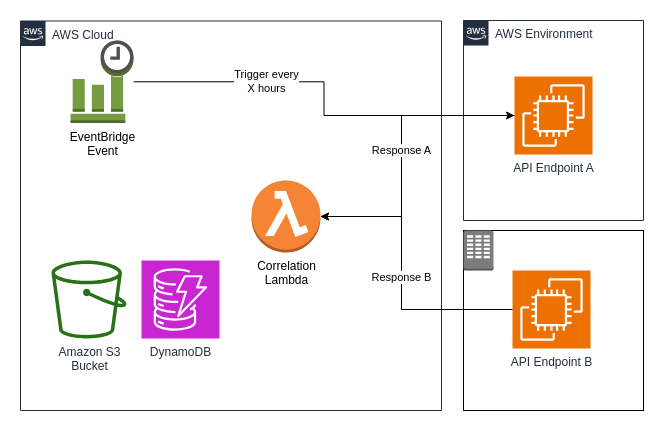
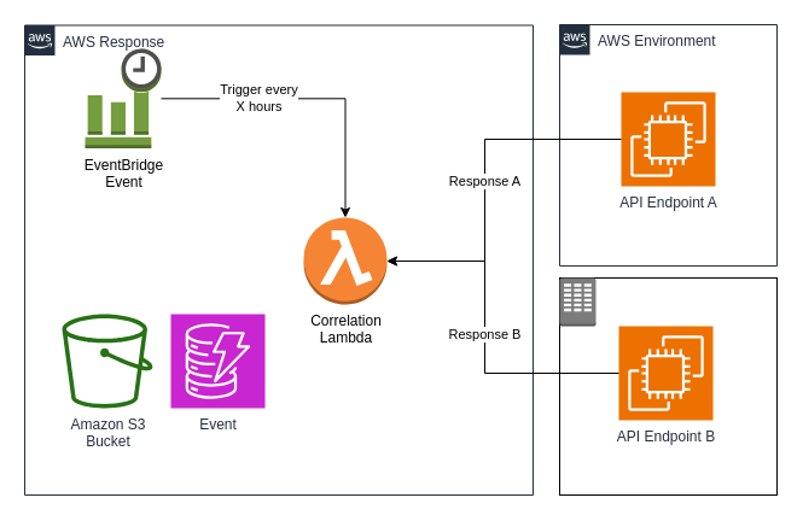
- <mxCell id="4" value="AWS Cloud" style="points=[[0,0],[0.25,0],[0.5,0],[0.75,0],[1,0],[1,0.25],[1,0.5],[1,0.75],[1,1],[0.75,1],[0.5,1],[0.25,1],[0,1],[0,0.75],[0,0.5],[0,0.25]];outlineConnect=0;gradientColor=none;html=1;whiteSpace=wrap;fontSize=12;fontStyle=0;shape=mxgraph.aws4.group;grIcon=mxgraph.aws4.group_aws_cloud_alt;strokeColor=#232F3E;fillColor=none;verticalAlign=top;align=left;spacingLeft=30;fontColor=#232F3E;dashed=0;labelBackgroundColor=#ffffff;container=1;pointerEvents=0;collapsible=0;recursiveResize=0;" parent="1" vertex="1"><mxGeometry x="20" y="20.5" width="421" height="389.5" as="geometry" /></mxCell>
+ <mxCell id="4" value="AWS Response" style="points=[[0,0],[0.25,0],[0.5,0],[0.75,0],[1,0],[1,0.25],[1,0.5],[1,0.75],[1,1],[0.75,1],[0.5,1],[0.25,1],[0,1],[0,0.75],[0,0.5],[0,0.25]];outlineConnect=0;gradientColor=none;html=1;whiteSpace=wrap;fontSize=12;fontStyle=0;shape=mxgraph.aws4.group;grIcon=mxgraph.aws4.group_aws_cloud_alt;strokeColor=#232F3E;fillColor=none;verticalAlign=top;align=left;spacingLeft=30;fontColor=#232F3E;dashed=0;labelBackgroundColor=#ffffff;container=1;pointerEvents=0;collapsible=0;recursiveResize=0;" parent="1" vertex="1"><mxGeometry x="20" y="20.5" width="421" height="389.5" as="geometry" /></mxCell>
- <mxCell id="8" value="Trigger every&lt;br&gt;X hours" style="edgeStyle=orthogonalEdgeStyle;rounded=0;orthogonalLoop=1;jettySize=auto;html=1;" edge="1" parent="4" source="5" target="3"><mxGeometry x="-0.358" relative="1" as="geometry"><mxPoint as="offset" /></mxGeometry></mxCell>
+ <mxCell id="8" value="Trigger every&lt;br&gt;X hours" style="edgeStyle=orthogonalEdgeStyle;rounded=0;orthogonalLoop=1;jettySize=auto;html=1;entryX=0.5;entryY=0;entryDx=0;entryDy=0;entryPerimeter=0;" edge="1" parent="4" source="5" target="7"><mxGeometry x="-0.358" relative="1" as="geometry"><mxPoint as="offset" /></mxGeometry></mxCell>
- <mxCell id="9" value="DynamoDB" style="sketch=0;points=[[0,0,0],[0.25,0,0],[0.5,0,0],[0.75,0,0],[1,0,0],[0,1,0],[0.25,1,0],[0.5,1,0],[0.75,1,0],[1,1,0],[0,0.25,0],[0,0.5,0],[0,0.75,0],[1,0.25,0],[1,0.5,0],[1,0.75,0]];outlineConnect=0;fontColor=#232F3E;fillColor=#C925D1;strokeColor=#ffffff;dashed=0;verticalLabelPosition=bottom;verticalAlign=top;align=center;html=1;fontSize=12;fontStyle=0;aspect=fixed;shape=mxgraph.aws4.resourceIcon;resIcon=mxgraph.aws4.dynamodb;" vertex="1" parent="4"><mxGeometry x="121" y="239.5" width="78" height="78" as="geometry" /></mxCell>
+ <mxCell id="9" value="Event" style="sketch=0;points=[[0,0,0],[0.25,0,0],[0.5,0,0],[0.75,0,0],[1,0,0],[0,1,0],[0.25,1,0],[0.5,1,0],[0.75,1,0],[1,1,0],[0,0.25,0],[0,0.5,0],[0,0.75,0],[1,0.25,0],[1,0.5,0],[1,0.75,0]];outlineConnect=0;fontColor=#232F3E;fillColor=#C925D1;strokeColor=#ffffff;dashed=0;verticalLabelPosition=bottom;verticalAlign=top;align=center;html=1;fontSize=12;fontStyle=0;aspect=fixed;shape=mxgraph.aws4.resourceIcon;resIcon=mxgraph.aws4.dynamodb;" vertex="1" parent="4"><mxGeometry x="121" y="239.5" width="78" height="78" as="geometry" /></mxCell>
